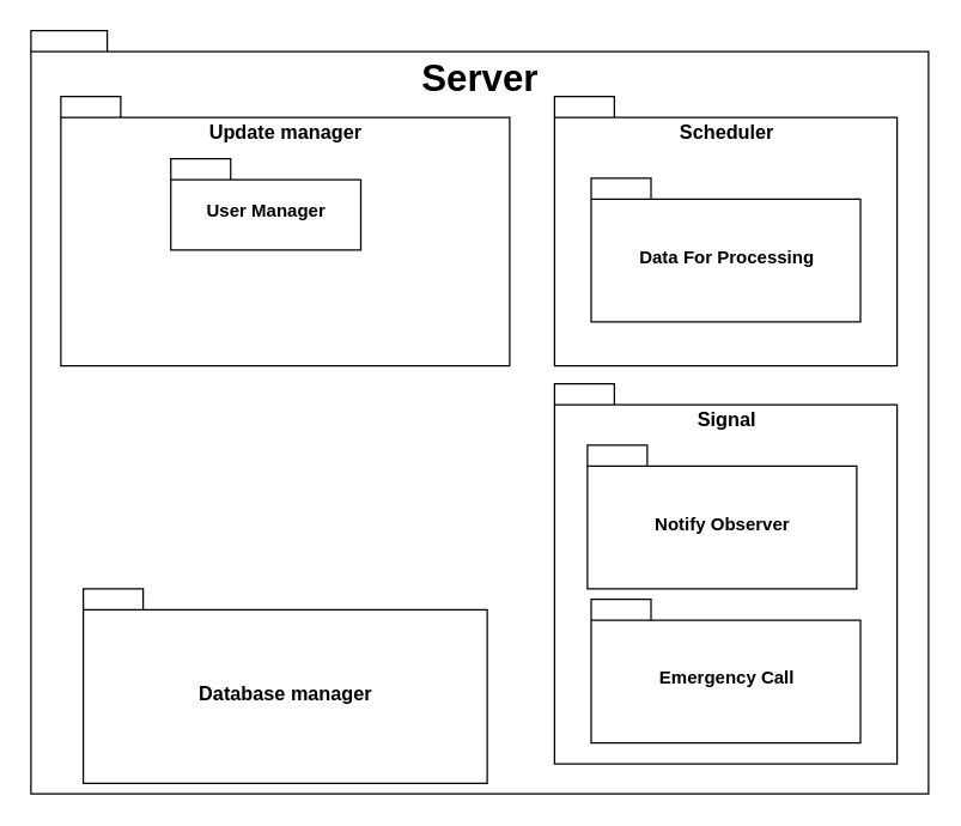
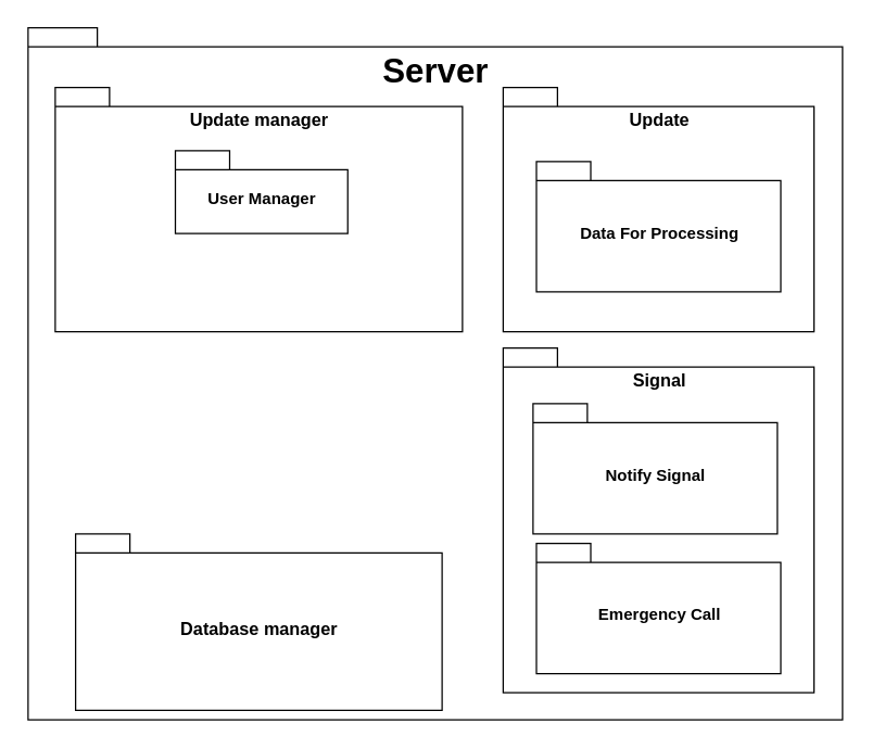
- <mxCell id="6" value="Scheduler" style="shape=folder;fontStyle=1;spacingTop=10;tabWidth=40;tabHeight=14;tabPosition=left;html=1;verticalAlign=top;fontSize=13;" parent="1" vertex="1"><mxGeometry x="370" y="64" width="229" height="180" as="geometry" /></mxCell>
+ <mxCell id="6" value="Update" style="shape=folder;fontStyle=1;spacingTop=10;tabWidth=40;tabHeight=14;tabPosition=left;html=1;verticalAlign=top;fontSize=13;" parent="1" vertex="1"><mxGeometry x="370" y="64" width="229" height="180" as="geometry" /></mxCell>
- <mxCell id="4" value="User Manager" style="shape=folder;fontStyle=1;spacingTop=10;tabWidth=40;tabHeight=14;tabPosition=left;html=1;" parent="1" vertex="1"><mxGeometry x="113.5" y="105.5" width="127" height="61" as="geometry" /></mxCell>
+ <mxCell id="4" value="User Manager" style="shape=folder;fontStyle=1;spacingTop=10;tabWidth=40;tabHeight=14;tabPosition=left;html=1;" parent="1" vertex="1"><mxGeometry x="128.5" y="110.5" width="127" height="61" as="geometry" /></mxCell>
- <mxCell id="8" value="Notify Observer" style="shape=folder;fontStyle=1;spacingTop=10;tabWidth=40;tabHeight=14;tabPosition=left;html=1;fontSize=12;" parent="1" vertex="1"><mxGeometry x="392" y="297" width="180" height="96" as="geometry" /></mxCell>
+ <mxCell id="8" value="Notify Signal" style="shape=folder;fontStyle=1;spacingTop=10;tabWidth=40;tabHeight=14;tabPosition=left;html=1;fontSize=12;" parent="1" vertex="1"><mxGeometry x="392" y="297" width="180" height="96" as="geometry" /></mxCell>
